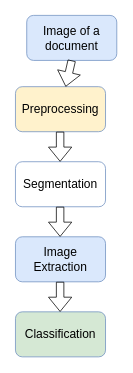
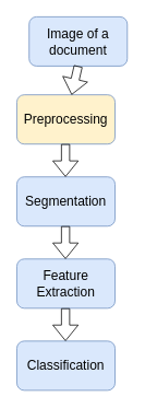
- <mxCell id="5" value="Segmentation" style="rounded=1;whiteSpace=wrap;html=1;fontSize=16;fillColor=#ffffff;strokeColor=#6c8ebf;" vertex="1" parent="1"><mxGeometry x="20" y="215" width="120" height="60" as="geometry" /></mxCell>
+ <mxCell id="5" value="Segmentation" style="rounded=1;whiteSpace=wrap;html=1;fontSize=16;fillColor=#dae8fc;strokeColor=#6c8ebf;" vertex="1" parent="1"><mxGeometry x="20" y="215" width="120" height="60" as="geometry" /></mxCell>
- <mxCell id="6" value="Image Extraction" style="rounded=1;whiteSpace=wrap;html=1;fontSize=16;fillColor=#dae8fc;strokeColor=#6c8ebf;" vertex="1" parent="1"><mxGeometry x="20" y="315" width="120" height="60" as="geometry" /></mxCell>
+ <mxCell id="6" value="Feature Extraction" style="rounded=1;whiteSpace=wrap;html=1;fontSize=16;fillColor=#dae8fc;strokeColor=#6c8ebf;" vertex="1" parent="1"><mxGeometry x="20" y="315" width="120" height="60" as="geometry" /></mxCell>
- <mxCell id="3" value="Classification" style="rounded=1;whiteSpace=wrap;html=1;fontSize=16;fillColor=#d5e8d4;strokeColor=#6c8ebf;" vertex="1" parent="1"><mxGeometry x="20" y="415" width="120" height="60" as="geometry" /></mxCell>
+ <mxCell id="3" value="Classification" style="rounded=1;whiteSpace=wrap;html=1;fontSize=16;fillColor=#dae8fc;strokeColor=#6c8ebf;" vertex="1" parent="1"><mxGeometry x="20" y="415" width="120" height="60" as="geometry" /></mxCell>
